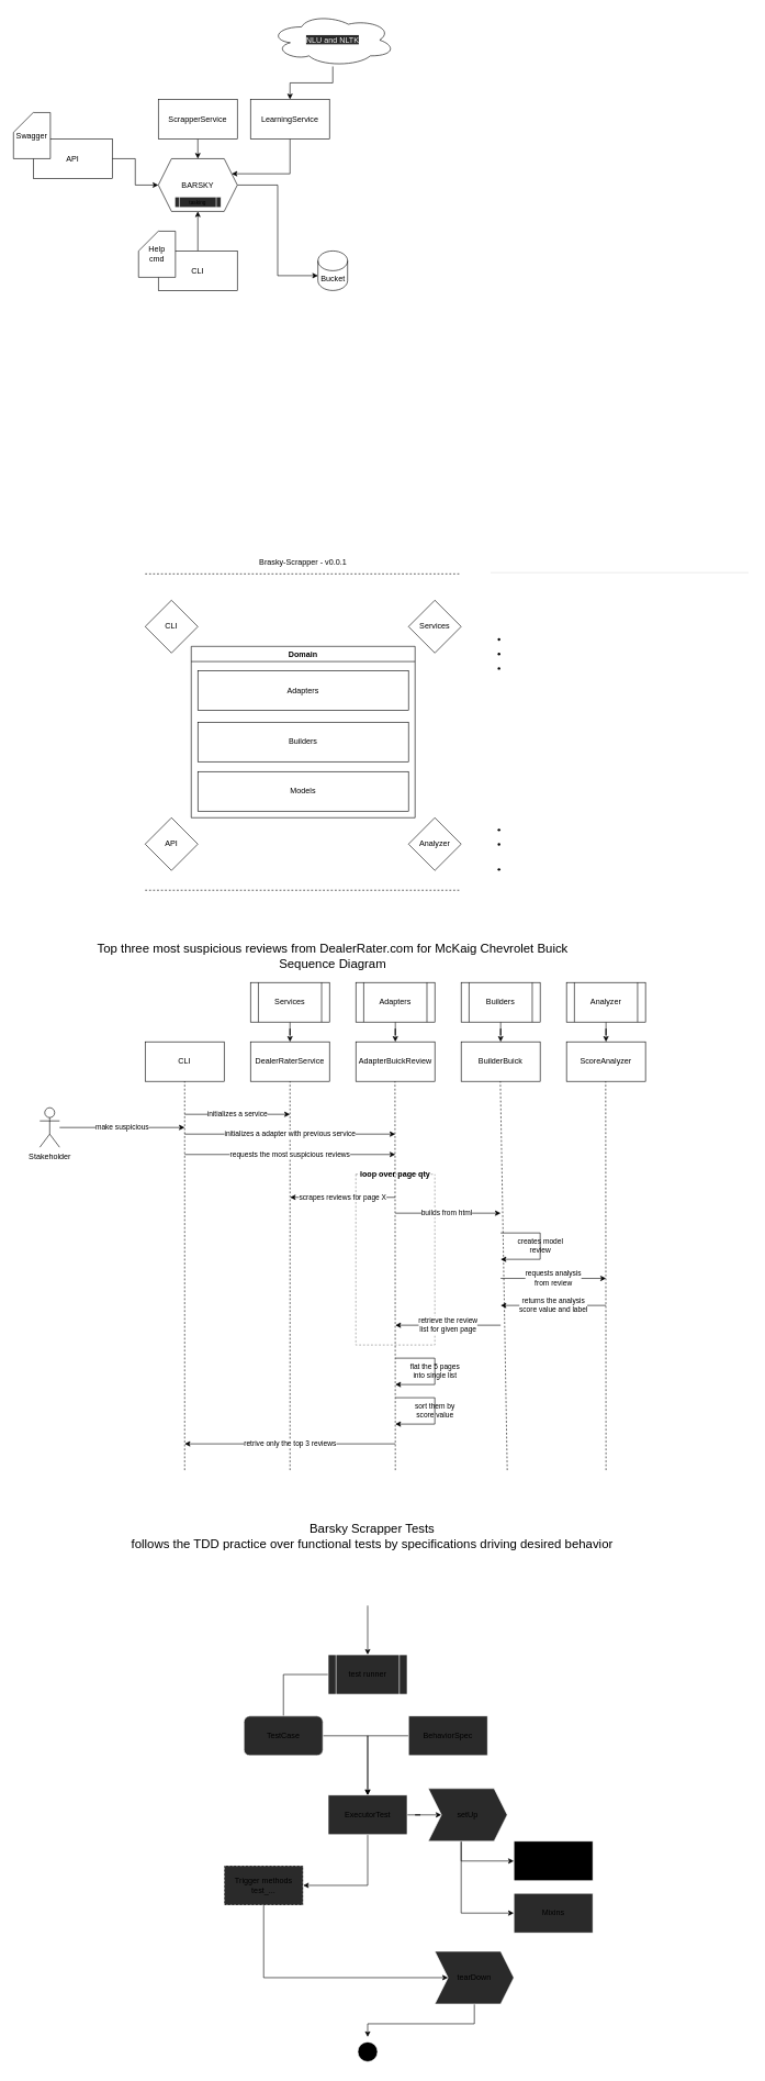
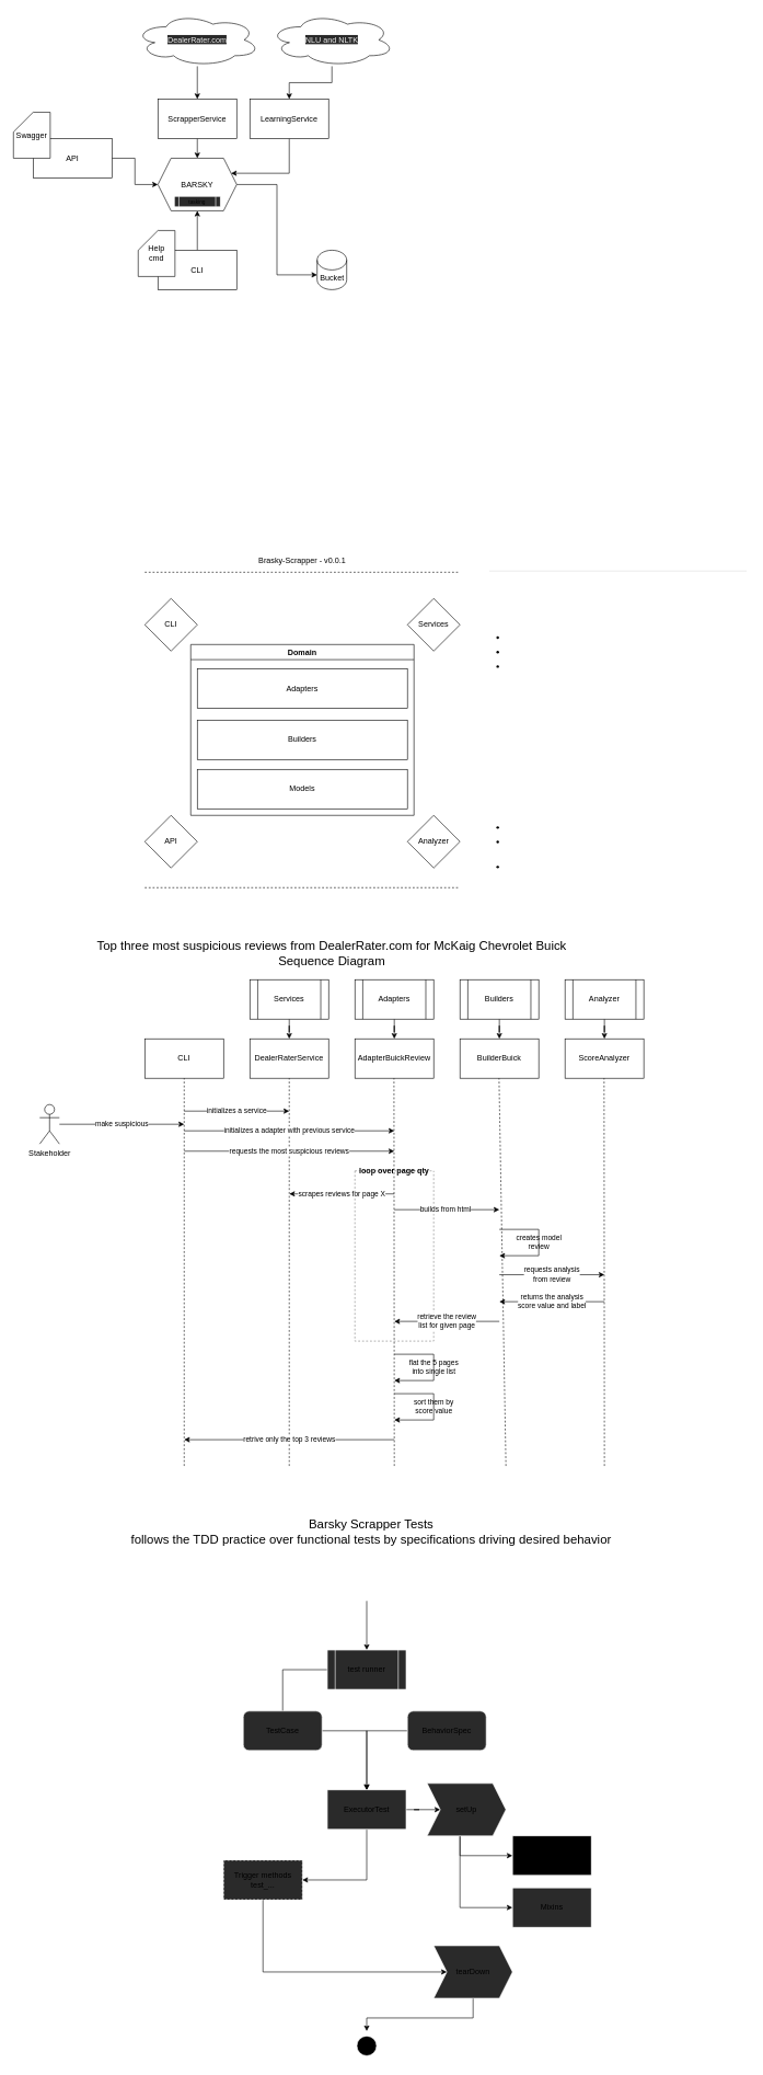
+ <mxCell id="13" value="&lt;meta charset=&quot;utf-8&quot;&gt;&lt;span style=&quot;color: rgb(240, 240, 240); font-family: helvetica; font-size: 12px; font-style: normal; font-weight: 400; letter-spacing: normal; text-align: center; text-indent: 0px; text-transform: none; word-spacing: 0px; background-color: rgb(42, 42, 42); display: inline; float: none;&quot;&gt;DealerRater.com&lt;/span&gt;" style="ellipse;shape=cloud;whiteSpace=wrap;html=1;" parent="1" vertex="1"><mxGeometry x="205" y="20" width="190" height="80" as="geometry" /></mxCell>
+ <mxCell id="12" style="edgeStyle=orthogonalEdgeStyle;rounded=0;orthogonalLoop=1;jettySize=auto;html=1;entryX=0.5;entryY=0;entryDx=0;entryDy=0;" parent="1" source="13" target="9" edge="1"><mxGeometry relative="1" as="geometry" /></mxCell>
- <mxCell id="84" value="BehaviorSpec" style="rounded=0;whiteSpace=wrap;html=1;strokeColor=#FFFFFF;fillColor=#2a2a2a;" vertex="1" parent="1"><mxGeometry x="620" y="2603" width="120" height="60" as="geometry" /></mxCell>
+ <mxCell id="84" value="BehaviorSpec" style="whiteSpace=wrap;html=1;strokeColor=#FFFFFF;fillColor=#2a2a2a;rounded=1;" vertex="1" parent="1"><mxGeometry x="620" y="2603" width="120" height="60" as="geometry" /></mxCell>
